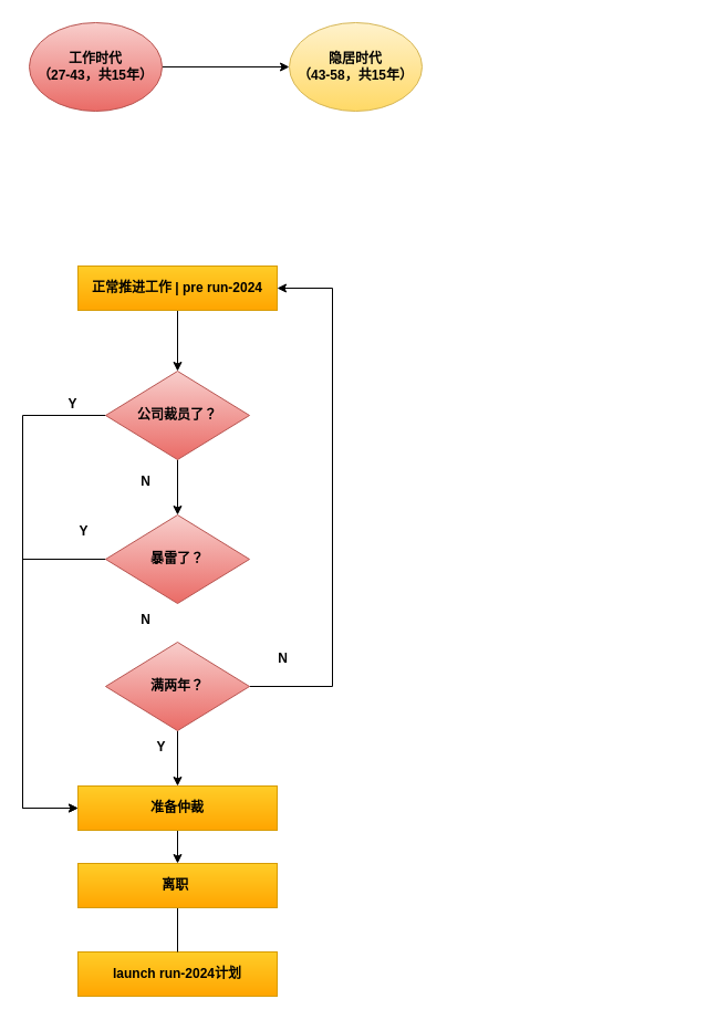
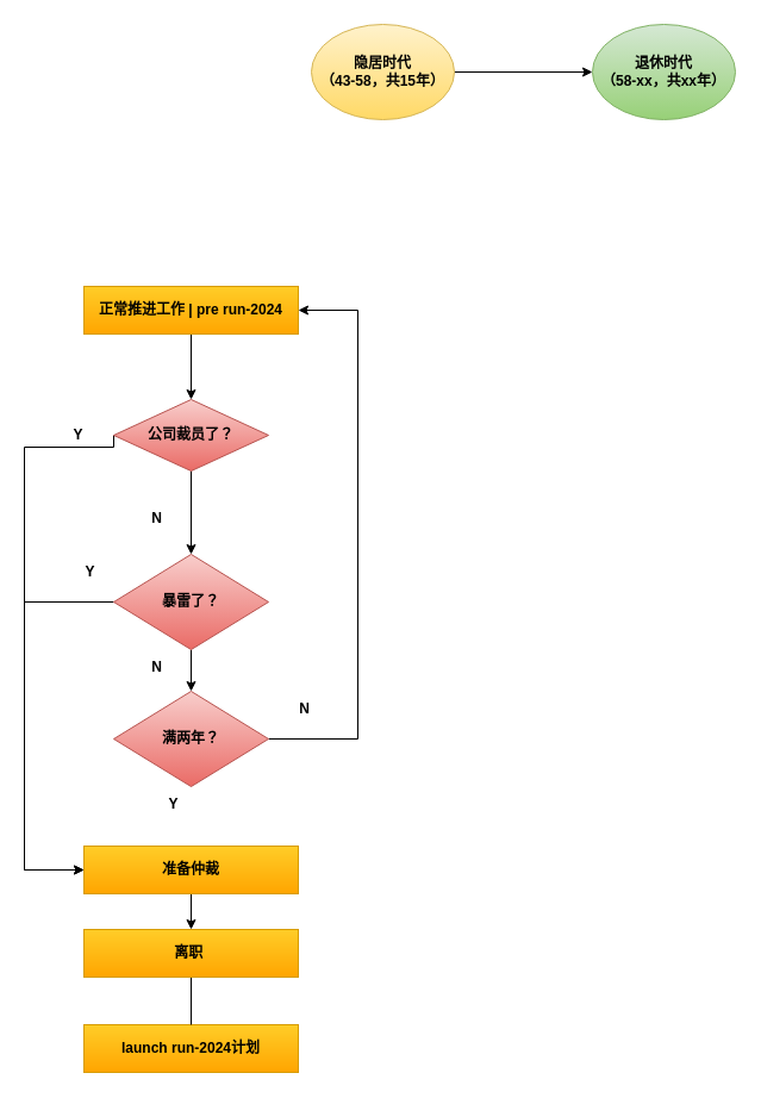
- <mxCell id="3" value="工作时代&lt;br&gt;（27-43，共15年）" style="ellipse;whiteSpace=wrap;html=1;fontStyle=1;fillColor=#f8cecc;gradientColor=#ea6b66;strokeColor=#b85450;" parent="1" vertex="1"><mxGeometry x="26" y="20" width="120" height="80" as="geometry" /></mxCell>
- <mxCell id="2" style="edgeStyle=orthogonalEdgeStyle;rounded=0;orthogonalLoop=1;jettySize=auto;html=1;exitX=1;exitY=0.5;exitDx=0;exitDy=0;" parent="1" source="3" target="5" edge="1"><mxGeometry relative="1" as="geometry" /></mxCell>
+ <mxCell id="4" style="edgeStyle=orthogonalEdgeStyle;rounded=0;orthogonalLoop=1;jettySize=auto;html=1;exitX=1;exitY=0.5;exitDx=0;exitDy=0;" parent="1" source="5" target="6" edge="1"><mxGeometry relative="1" as="geometry" /></mxCell>
+ <mxCell id="6" value="退休时代&lt;br&gt;（58-xx，共xx年）" style="ellipse;whiteSpace=wrap;html=1;fontStyle=1;fillColor=#d5e8d4;gradientColor=#97d077;strokeColor=#82b366;" parent="1" vertex="1"><mxGeometry x="497" y="20" width="120" height="80" as="geometry" /></mxCell>
- <mxCell id="11" value="公司裁员了？" style="rhombus;whiteSpace=wrap;html=1;fontStyle=1;fillColor=#f8cecc;gradientColor=#ea6b66;strokeColor=#b85450;" vertex="1" parent="1"><mxGeometry x="95" y="335" width="130" height="80" as="geometry" /></mxCell>
+ <mxCell id="11" value="公司裁员了？" style="rhombus;whiteSpace=wrap;html=1;fontStyle=1;fillColor=#f8cecc;gradientColor=#ea6b66;strokeColor=#b85450;" vertex="1" parent="1"><mxGeometry x="95" y="335" width="130" height="60" as="geometry" /></mxCell>
+ <mxCell id="12" style="edgeStyle=orthogonalEdgeStyle;rounded=0;orthogonalLoop=1;jettySize=auto;html=1;exitX=0.5;exitY=1;exitDx=0;exitDy=0;" edge="1" parent="1" source="14" target="24"><mxGeometry relative="1" as="geometry" /></mxCell>
- <mxCell id="22" style="edgeStyle=orthogonalEdgeStyle;rounded=0;orthogonalLoop=1;jettySize=auto;html=1;exitX=0.5;exitY=1;exitDx=0;exitDy=0;entryX=0.5;entryY=0;entryDx=0;entryDy=0;" edge="1" parent="1" source="24" target="20"><mxGeometry relative="1" as="geometry" /></mxCell>
